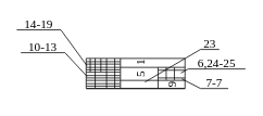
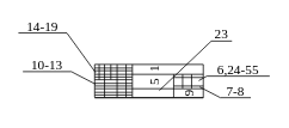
- <mxCell id="39" value="&lt;font face=&quot;Verdana&quot; style=&quot;font-size: 15px;&quot;&gt;23&lt;/font&gt;" style="text;html=1;strokeColor=none;fillColor=none;align=center;verticalAlign=middle;whiteSpace=wrap;rounded=0;fontSize=15;" parent="1" vertex="1"><mxGeometry x="245" y="44" width="23" height="16" as="geometry" /></mxCell>
+ <mxCell id="39" value="&lt;font face=&quot;Verdana&quot; style=&quot;font-size: 15px;&quot;&gt;23&lt;/font&gt;" style="text;html=1;strokeColor=none;fillColor=none;align=center;verticalAlign=middle;whiteSpace=wrap;rounded=0;fontSize=15;" parent="1" vertex="1"><mxGeometry x="235" y="29" width="23" height="16" as="geometry" /></mxCell>
- <mxCell id="34" value="&lt;font face=&quot;Verdana&quot; style=&quot;font-size: 15px;&quot;&gt;10-13&lt;/font&gt;" style="text;html=1;strokeColor=none;fillColor=none;align=center;verticalAlign=middle;whiteSpace=wrap;rounded=0;fontSize=15;" parent="1" vertex="1"><mxGeometry x="25" y="48" width="54" height="16" as="geometry" /></mxCell>
+ <mxCell id="34" value="&lt;font face=&quot;Verdana&quot; style=&quot;font-size: 15px;&quot;&gt;10-13&lt;/font&gt;" style="text;html=1;strokeColor=none;fillColor=none;align=center;verticalAlign=middle;whiteSpace=wrap;rounded=0;fontSize=15;" parent="1" vertex="1"><mxGeometry x="25" y="63" width="54" height="16" as="geometry" /></mxCell>
- <mxCell id="7" value="&lt;font face=&quot;Verdana&quot; style=&quot;font-size: 15px; line-height: 60%;&quot;&gt;6,24-25&lt;/font&gt;" style="text;html=1;strokeColor=none;fillColor=none;align=center;verticalAlign=middle;whiteSpace=wrap;rounded=0;fontSize=15;spacing=2;" parent="1" vertex="1"><mxGeometry x="230" y="68" width="70" height="16" as="geometry" /></mxCell>
+ <mxCell id="7" value="&lt;font face=&quot;Verdana&quot; style=&quot;font-size: 15px; line-height: 60%;&quot;&gt;6,24-55&lt;/font&gt;" style="text;html=1;strokeColor=none;fillColor=none;align=center;verticalAlign=middle;whiteSpace=wrap;rounded=0;fontSize=15;spacing=2;" parent="1" vertex="1"><mxGeometry x="230" y="68" width="70" height="16" as="geometry" /></mxCell>
- <mxCell id="43" value="&lt;font face=&quot;Verdana&quot; style=&quot;font-size: 15px;&quot;&gt;7-7&lt;/font&gt;" style="text;html=1;strokeColor=none;fillColor=none;align=center;verticalAlign=middle;whiteSpace=wrap;rounded=0;fontSize=15;" parent="1" vertex="1"><mxGeometry x="245" y="92" width="34" height="16" as="geometry" /></mxCell>
+ <mxCell id="43" value="&lt;font face=&quot;Verdana&quot; style=&quot;font-size: 15px;&quot;&gt;7-8&lt;/font&gt;" style="text;html=1;strokeColor=none;fillColor=none;align=center;verticalAlign=middle;whiteSpace=wrap;rounded=0;fontSize=15;" parent="1" vertex="1"><mxGeometry x="245" y="92" width="34" height="16" as="geometry" /></mxCell>
